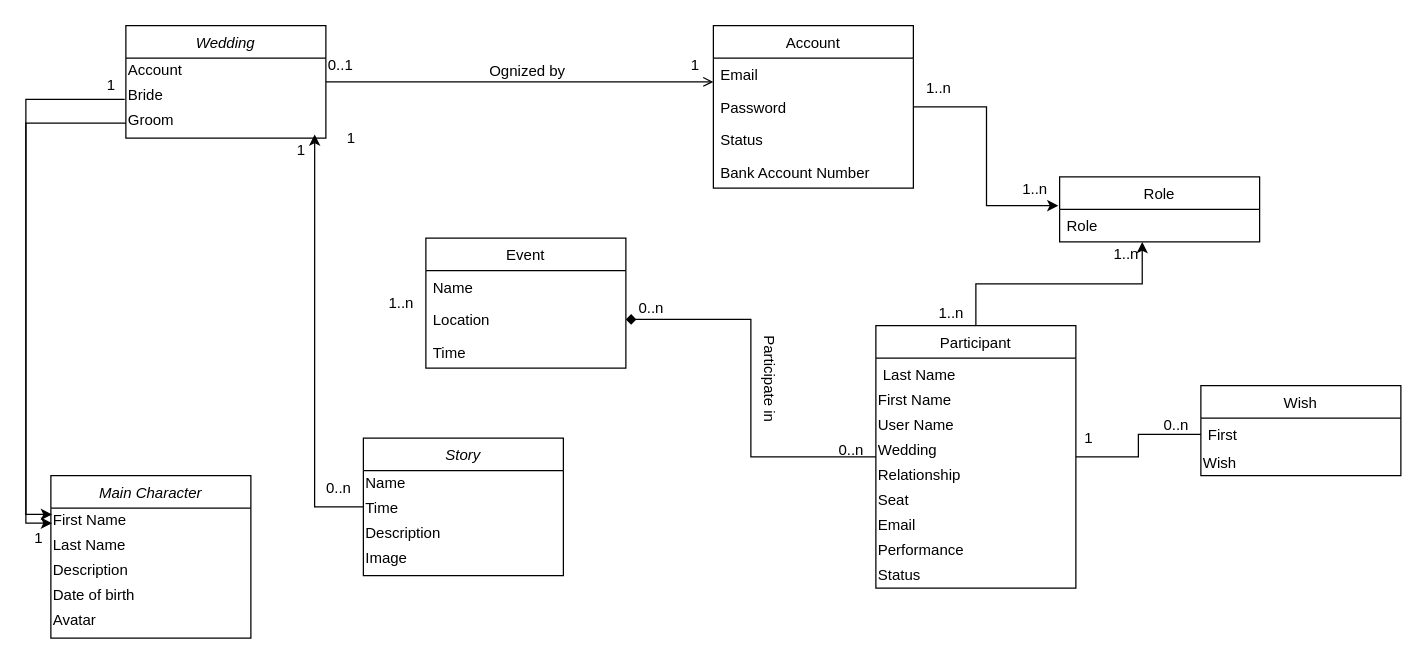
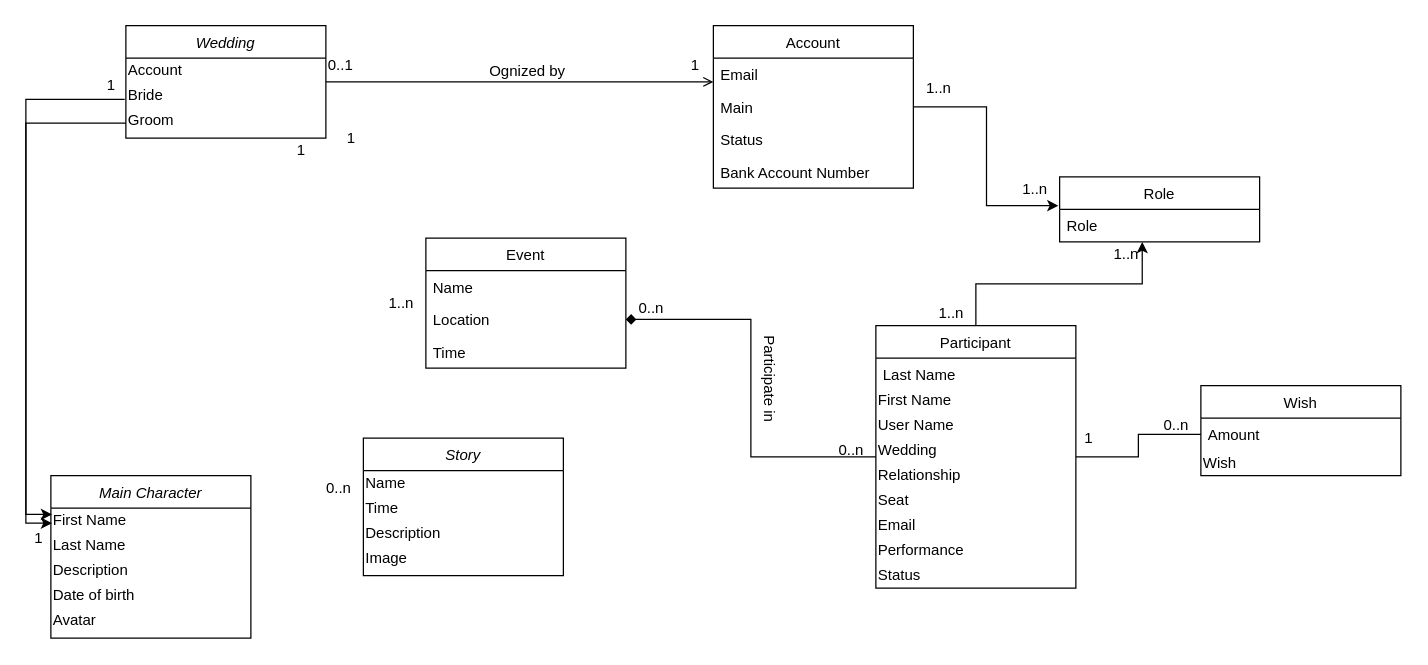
- <mxCell id="12" value="Password" style="text;align=left;verticalAlign=top;spacingLeft=4;spacingRight=4;overflow=hidden;rotatable=0;points=[[0,0.5],[1,0.5]];portConstraint=eastwest;rounded=0;shadow=0;html=0;" parent="10" vertex="1"><mxGeometry y="52" width="160" height="26" as="geometry" /></mxCell>
+ <mxCell id="12" value="Main" style="text;align=left;verticalAlign=top;spacingLeft=4;spacingRight=4;overflow=hidden;rotatable=0;points=[[0,0.5],[1,0.5]];portConstraint=eastwest;rounded=0;shadow=0;html=0;" parent="10" vertex="1"><mxGeometry y="52" width="160" height="26" as="geometry" /></mxCell>
- <mxCell id="21" style="edgeStyle=orthogonalEdgeStyle;rounded=0;orthogonalLoop=1;jettySize=auto;html=1;entryX=0.944;entryY=1.05;entryDx=0;entryDy=0;entryPerimeter=0;" edge="1" parent="1" source="53" target="9"><mxGeometry relative="1" as="geometry"><mxPoint x="250" y="120" as="targetPoint" /></mxGeometry></mxCell>
- <mxCell id="59" value="First" style="text;align=left;verticalAlign=top;spacingLeft=4;spacingRight=4;overflow=hidden;rotatable=0;points=[[0,0.5],[1,0.5]];portConstraint=eastwest;rounded=0;shadow=0;html=0;" vertex="1" parent="58"><mxGeometry y="26" width="160" height="26" as="geometry" /></mxCell>
+ <mxCell id="59" value="Amount" style="text;align=left;verticalAlign=top;spacingLeft=4;spacingRight=4;overflow=hidden;rotatable=0;points=[[0,0.5],[1,0.5]];portConstraint=eastwest;rounded=0;shadow=0;html=0;" vertex="1" parent="58"><mxGeometry y="26" width="160" height="26" as="geometry" /></mxCell>
